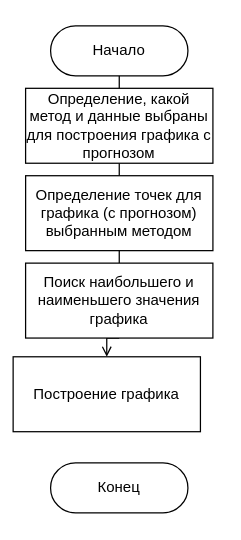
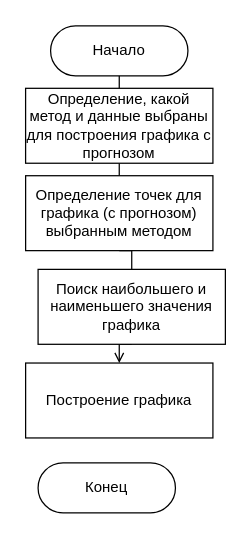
- <mxCell id="10" value="&lt;span style=&quot;white-space: normal&quot;&gt;Поиск наибольшего и наименьшего значения графика&lt;/span&gt;" style="rounded=0;whiteSpace=wrap;html=1;" vertex="1" parent="1"><mxGeometry x="20" y="210" width="149.99" height="60" as="geometry" /></mxCell>
+ <mxCell id="10" value="&lt;span style=&quot;white-space: normal&quot;&gt;Поиск наибольшего и наименьшего значения графика&lt;/span&gt;" style="rounded=0;whiteSpace=wrap;html=1;" vertex="1" parent="1"><mxGeometry x="30" y="215" width="149.99" height="60" as="geometry" /></mxCell>
- <mxCell id="11" value="&lt;span style=&quot;white-space: normal&quot;&gt;Построение графика&lt;/span&gt;" style="rounded=0;whiteSpace=wrap;html=1;" vertex="1" parent="1"><mxGeometry x="10.02" y="285" width="149.99" height="60" as="geometry" /></mxCell>
+ <mxCell id="11" value="&lt;span style=&quot;white-space: normal&quot;&gt;Построение графика&lt;/span&gt;" style="rounded=0;whiteSpace=wrap;html=1;" vertex="1" parent="1"><mxGeometry x="20.02" y="290" width="149.99" height="60" as="geometry" /></mxCell>
- <mxCell id="6" value="Конец" style="rounded=1;whiteSpace=wrap;html=1;arcSize=50;" vertex="1" parent="1"><mxGeometry x="40" y="370" width="110" height="40" as="geometry" /></mxCell>
+ <mxCell id="6" value="Конец" style="rounded=1;whiteSpace=wrap;html=1;arcSize=50;" vertex="1" parent="1"><mxGeometry x="30" y="370" width="110" height="40" as="geometry" /></mxCell>
